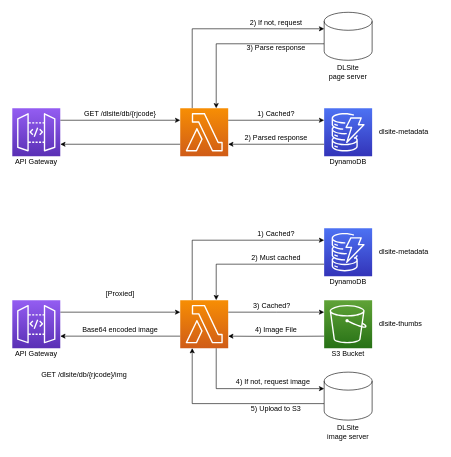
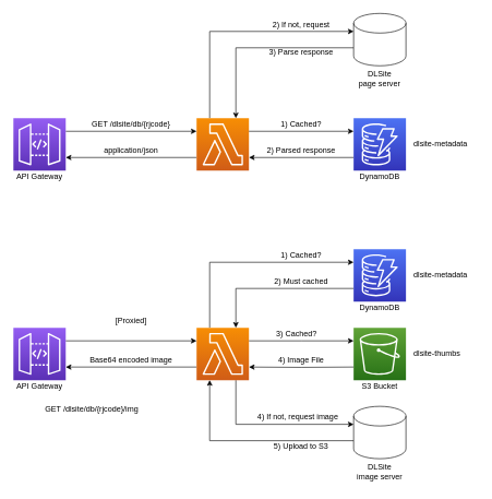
+ <mxCell id="27" value="application/json" style="text;html=1;strokeColor=none;fillColor=none;align=center;verticalAlign=middle;whiteSpace=wrap;rounded=0;" parent="1" vertex="1"><mxGeometry x="130" y="220" width="140" height="20" as="geometry" /></mxCell>
